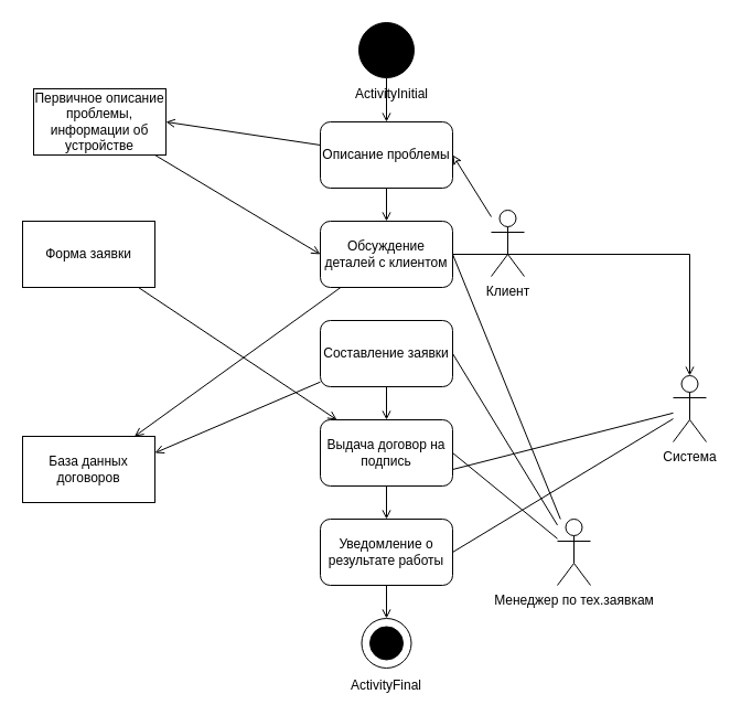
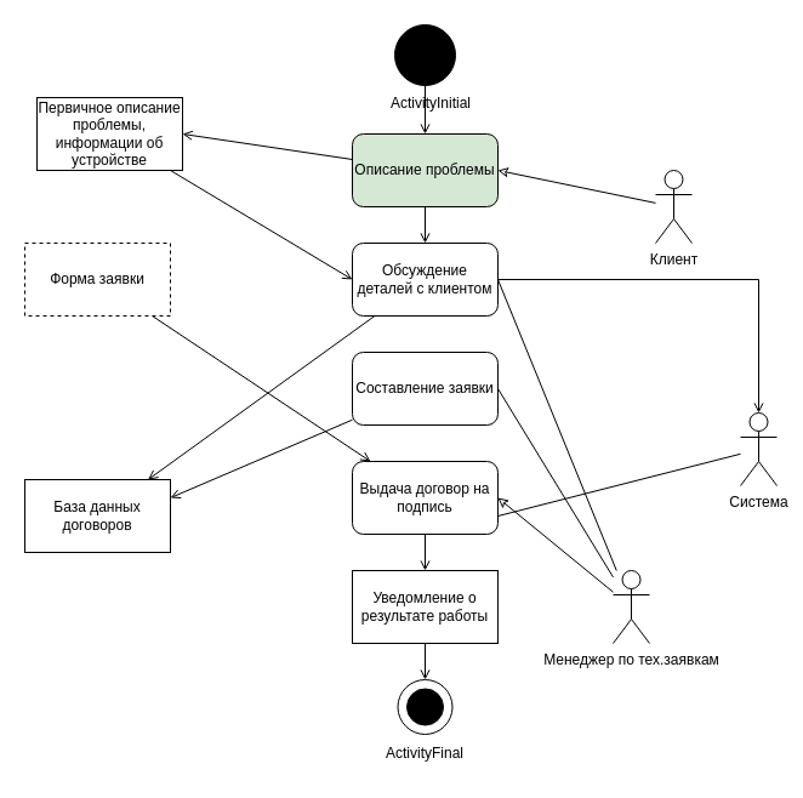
- <mxCell id="4" value="Описание проблемы" style="rounded=1;whiteSpace=wrap;html=1;" vertex="1" parent="1"><mxGeometry x="290" y="110" width="120" height="60" as="geometry" /></mxCell>
+ <mxCell id="4" value="Описание проблемы" style="rounded=1;whiteSpace=wrap;html=1;fillColor=#d5e8d4;" vertex="1" parent="1"><mxGeometry x="290" y="110" width="120" height="60" as="geometry" /></mxCell>
- <mxCell id="23" value="Клиент" style="shape=umlActor;verticalLabelPosition=bottom;verticalAlign=top;html=1;outlineConnect=0;" vertex="1" parent="1"><mxGeometry x="445" y="190" width="30" height="60" as="geometry" /></mxCell>
+ <mxCell id="23" value="Клиент" style="shape=umlActor;verticalLabelPosition=bottom;verticalAlign=top;html=1;outlineConnect=0;" vertex="1" parent="1"><mxGeometry x="540" y="140" width="30" height="60" as="geometry" /></mxCell>
- <mxCell id="29" value="Форма заявки" style="rounded=0;whiteSpace=wrap;html=1;" vertex="1" parent="1"><mxGeometry x="20" y="200" width="120" height="60" as="geometry" /></mxCell>
+ <mxCell id="29" value="Форма заявки" style="rounded=0;whiteSpace=wrap;html=1;dashed=1;" vertex="1" parent="1"><mxGeometry x="20" y="200" width="120" height="60" as="geometry" /></mxCell>
- <mxCell id="8" style="edgeStyle=orthogonalEdgeStyle;rounded=0;orthogonalLoop=1;jettySize=auto;html=1;entryX=0.5;entryY=0;entryDx=0;entryDy=0;endArrow=open;endFill=0;" edge="1" parent="1" source="10" target="12"><mxGeometry relative="1" as="geometry" /></mxCell>
- <mxCell id="18" style="rounded=0;orthogonalLoop=1;jettySize=auto;html=1;entryX=1;entryY=0.5;entryDx=0;entryDy=0;endArrow=none;endFill=0;" edge="1" parent="1" source="21" target="12"><mxGeometry relative="1" as="geometry" /></mxCell>
+ <mxCell id="18" style="rounded=0;orthogonalLoop=1;jettySize=auto;html=1;entryX=1;entryY=0.5;entryDx=0;entryDy=0;endArrow=classic;endFill=0;" edge="1" parent="1" source="21" target="12"><mxGeometry relative="1" as="geometry" /></mxCell>
- <mxCell id="16" style="rounded=0;orthogonalLoop=1;jettySize=auto;html=1;entryX=1;entryY=0.5;entryDx=0;entryDy=0;endArrow=none;endFill=0;" edge="1" parent="1" source="17" target="14"><mxGeometry relative="1" as="geometry" /></mxCell>
- <mxCell id="14" value="Уведомление о результате работы" style="rounded=1;whiteSpace=wrap;html=1;" vertex="1" parent="1"><mxGeometry x="290" y="470" width="120" height="60" as="geometry" /></mxCell>
+ <mxCell id="14" value="Уведомление о результате работы" style="whiteSpace=wrap;html=1;rounded=0;" vertex="1" parent="1"><mxGeometry x="290" y="470" width="120" height="60" as="geometry" /></mxCell>
